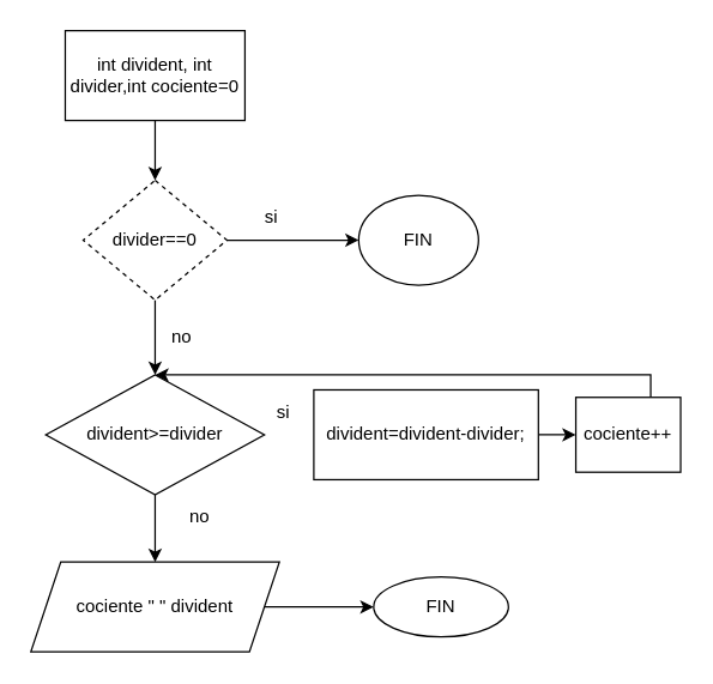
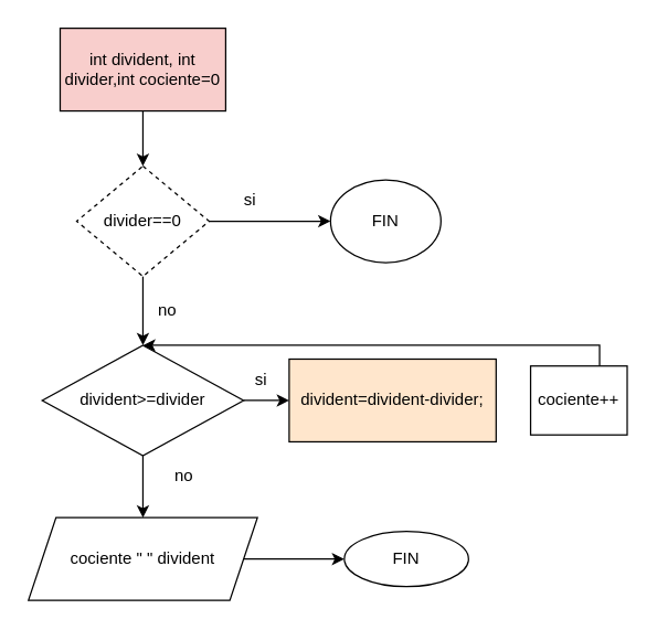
- <mxCell id="3" value="int divident, int divider,int cociente=0" style="whiteSpace=wrap;html=1;" vertex="1" parent="1"><mxGeometry x="43" y="20" width="120" height="60" as="geometry" /></mxCell>
+ <mxCell id="3" value="int divident, int divider,int cociente=0" style="whiteSpace=wrap;html=1;fillColor=#f8cecc;" vertex="1" parent="1"><mxGeometry x="43" y="20" width="120" height="60" as="geometry" /></mxCell>
+ <mxCell id="8" value="" style="edgeStyle=orthogonalEdgeStyle;rounded=0;orthogonalLoop=1;jettySize=auto;html=1;" edge="1" parent="1" source="10" target="14"><mxGeometry relative="1" as="geometry" /></mxCell>
- <mxCell id="14" value="divident=divident-divider;" style="whiteSpace=wrap;html=1;" vertex="1" parent="1"><mxGeometry x="209" y="260" width="150" height="60" as="geometry" /></mxCell>
+ <mxCell id="14" value="divident=divident-divider;" style="whiteSpace=wrap;html=1;fillColor=#ffe6cc;" vertex="1" parent="1"><mxGeometry x="209" y="260" width="150" height="60" as="geometry" /></mxCell>
- <mxCell id="13" value="" style="edgeStyle=orthogonalEdgeStyle;rounded=0;orthogonalLoop=1;jettySize=auto;html=1;" edge="1" parent="1" source="14" target="16"><mxGeometry relative="1" as="geometry" /></mxCell>
